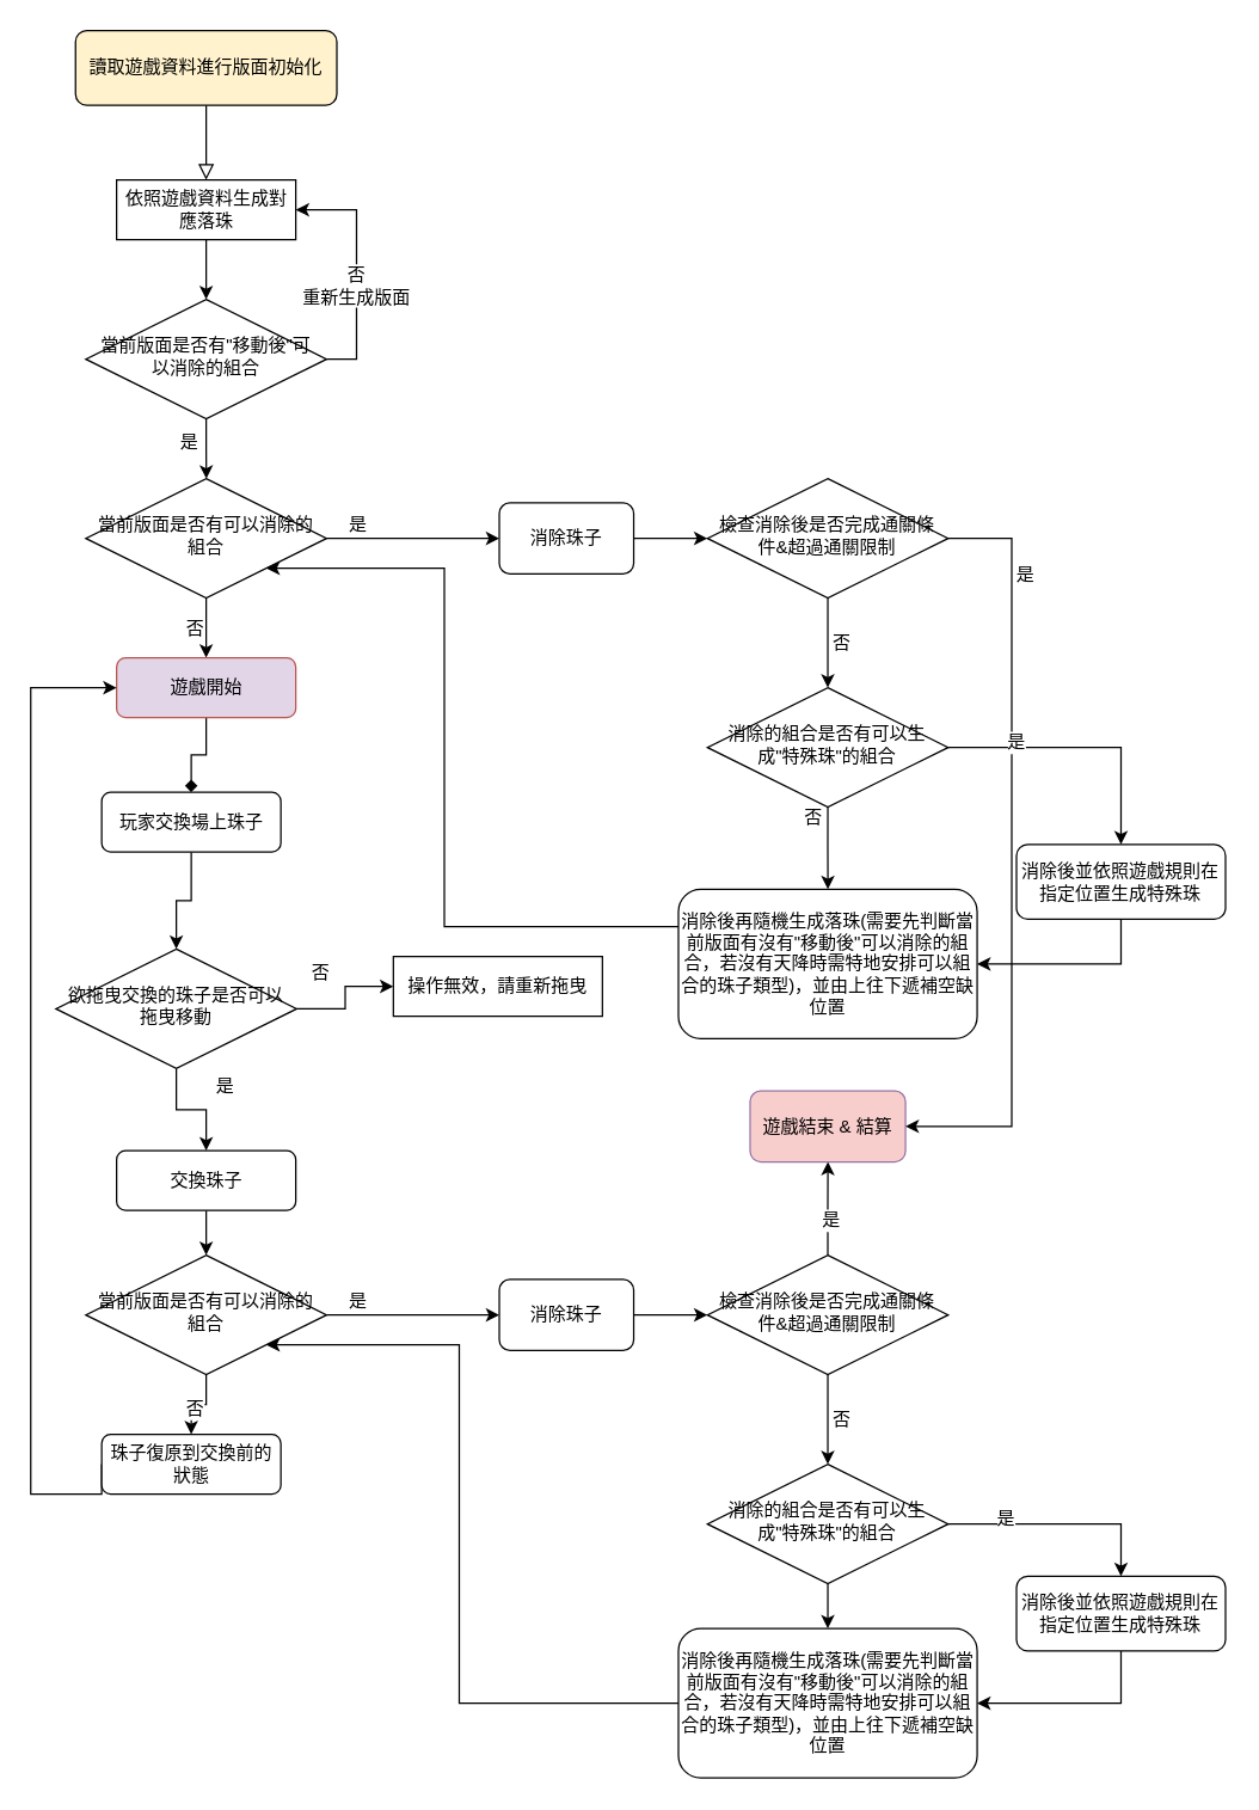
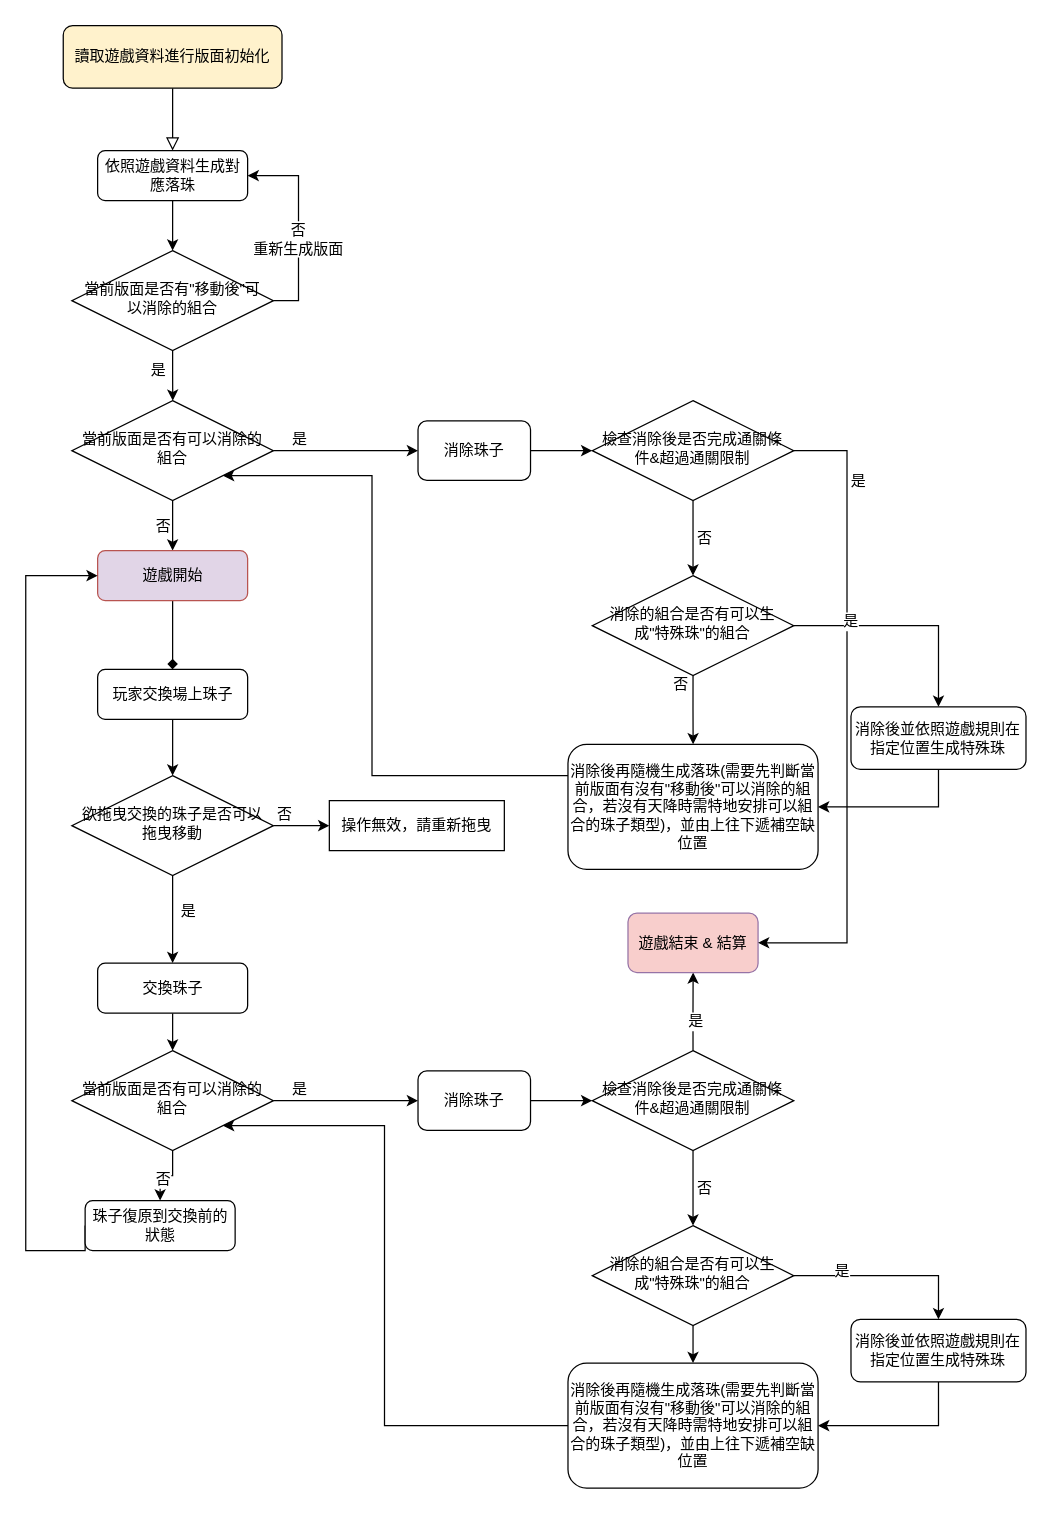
- <mxCell id="10" value="依照遊戲資料生成對應落珠" style="whiteSpace=wrap;html=1;fontSize=12;glass=0;strokeWidth=1;shadow=0;rounded=0;" vertex="1" parent="1"><mxGeometry x="77.5" y="120" width="120" height="40" as="geometry" /></mxCell>
+ <mxCell id="10" value="依照遊戲資料生成對應落珠" style="rounded=1;whiteSpace=wrap;html=1;fontSize=12;glass=0;strokeWidth=1;shadow=0;" vertex="1" parent="1"><mxGeometry x="77.5" y="120" width="120" height="40" as="geometry" /></mxCell>
- <mxCell id="19" value="玩家交換場上珠子" style="rounded=1;whiteSpace=wrap;html=1;fontSize=12;glass=0;strokeWidth=1;shadow=0;" vertex="1" parent="1"><mxGeometry x="67.51" y="530" width="120" height="40" as="geometry" /></mxCell>
+ <mxCell id="19" value="玩家交換場上珠子" style="rounded=1;whiteSpace=wrap;html=1;fontSize=12;glass=0;strokeWidth=1;shadow=0;" vertex="1" parent="1"><mxGeometry x="77.51" y="535" width="120" height="40" as="geometry" /></mxCell>
- <mxCell id="24" value="欲拖曳交換的珠子是否可以拖曳移動" style="rhombus;whiteSpace=wrap;html=1;shadow=0;fontFamily=Helvetica;fontSize=12;align=center;strokeWidth=1;spacing=6;spacingTop=-4;" vertex="1" parent="1"><mxGeometry x="36.88" y="635" width="161.25" height="80" as="geometry" /></mxCell>
+ <mxCell id="24" value="欲拖曳交換的珠子是否可以拖曳移動" style="rhombus;whiteSpace=wrap;html=1;shadow=0;fontFamily=Helvetica;fontSize=12;align=center;strokeWidth=1;spacing=6;spacingTop=-4;" vertex="1" parent="1"><mxGeometry x="56.88" y="620" width="161.25" height="80" as="geometry" /></mxCell>
